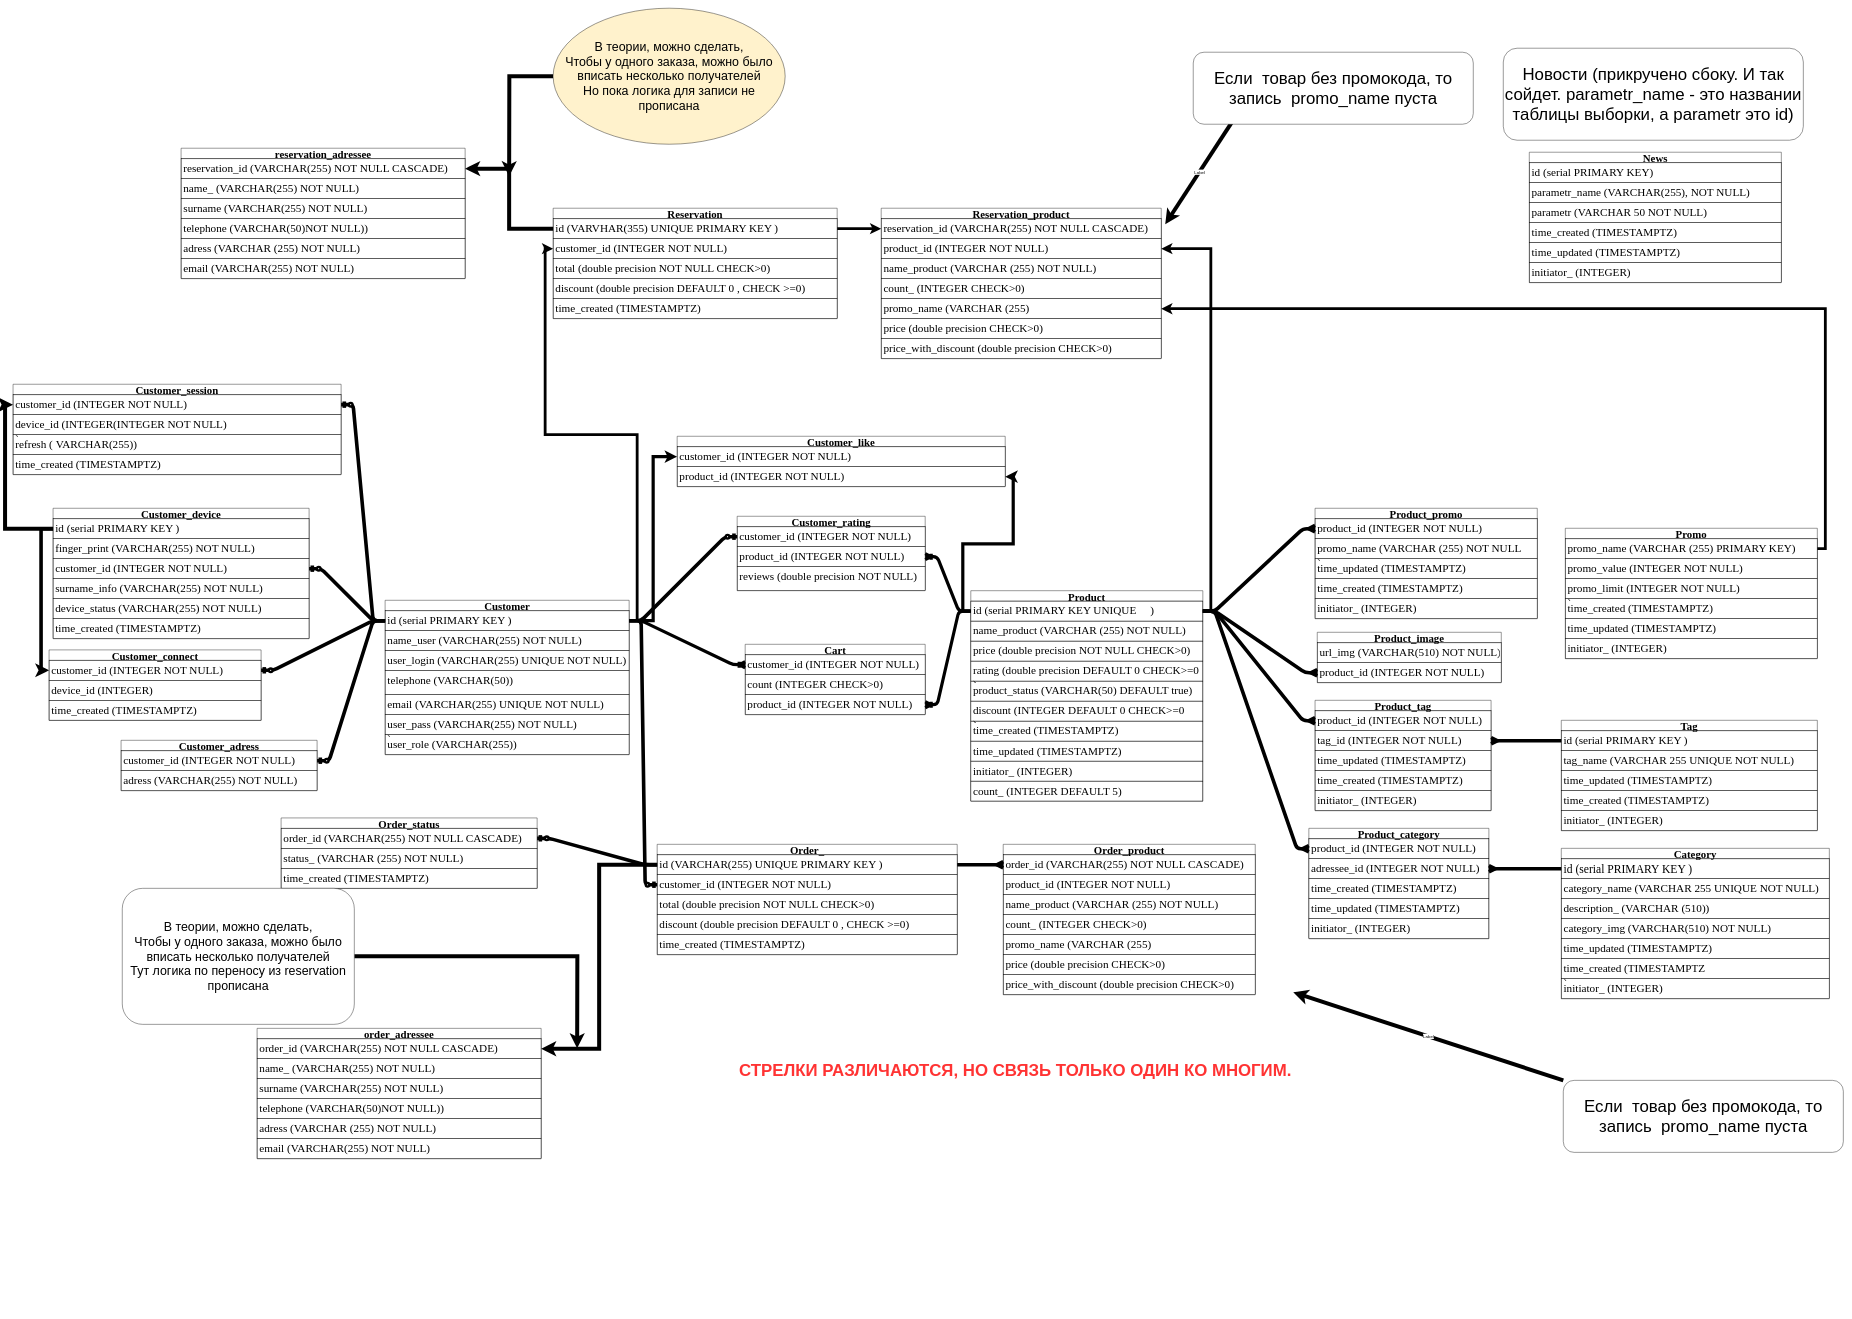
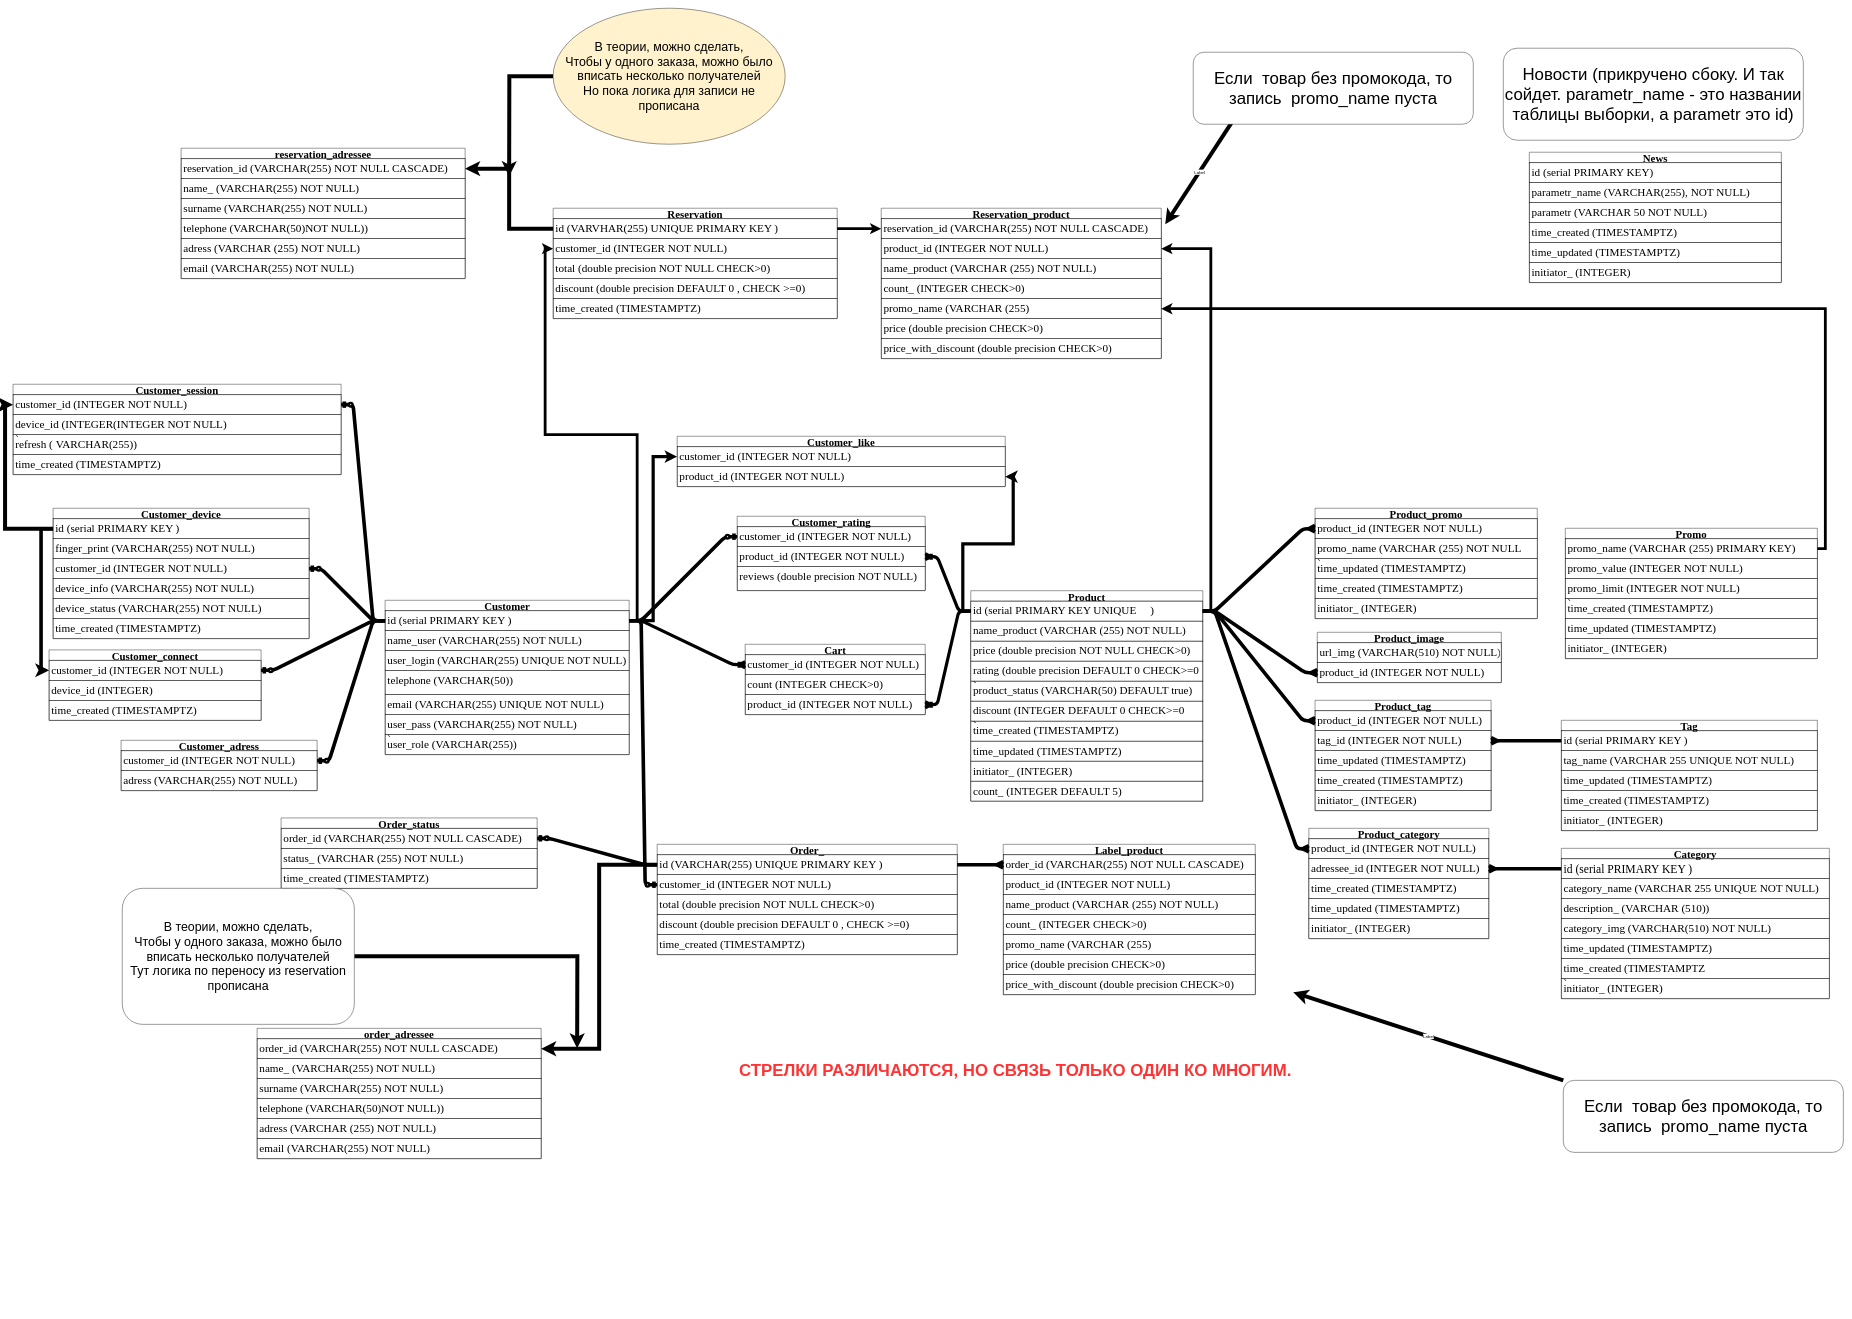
- <mxCell id="135" value="id (VARVHAR(355) UNIQUE PRIMARY KEY )" style="text;fillColor=none;spacingLeft=4;spacingRight=4;overflow=hidden;rotatable=0;points=[[0,0.5],[1,0.5]];portConstraint=eastwest;fontSize=28;fontFamily=Tahoma;strokeColor=#000000;" parent="134" vertex="1"><mxGeometry y="26" width="710" height="50" as="geometry" /></mxCell>
+ <mxCell id="135" value="id (VARVHAR(255) UNIQUE PRIMARY KEY )" style="text;fillColor=none;spacingLeft=4;spacingRight=4;overflow=hidden;rotatable=0;points=[[0,0.5],[1,0.5]];portConstraint=eastwest;fontSize=28;fontFamily=Tahoma;strokeColor=#000000;" parent="134" vertex="1"><mxGeometry y="26" width="710" height="50" as="geometry" /></mxCell>
- <mxCell id="77" value="surname_info (VARCHAR(255) NOT NULL)" style="text;fillColor=none;spacingLeft=4;spacingRight=4;overflow=hidden;rotatable=0;points=[[0,0.5],[1,0.5]];portConstraint=eastwest;fontSize=28;fontFamily=Tahoma;strokeColor=#000000;" parent="73" vertex="1"><mxGeometry y="176" width="640" height="50" as="geometry" /></mxCell>
+ <mxCell id="77" value="device_info (VARCHAR(255) NOT NULL)" style="text;fillColor=none;spacingLeft=4;spacingRight=4;overflow=hidden;rotatable=0;points=[[0,0.5],[1,0.5]];portConstraint=eastwest;fontSize=28;fontFamily=Tahoma;strokeColor=#000000;" parent="73" vertex="1"><mxGeometry y="176" width="640" height="50" as="geometry" /></mxCell>
- <mxCell id="24" value="Order_product" style="swimlane;fontStyle=1;childLayout=stackLayout;horizontal=1;startSize=26;horizontalStack=0;resizeParent=1;resizeParentMax=0;resizeLast=0;collapsible=1;marginBottom=0;align=center;fontSize=27;fontFamily=Tahoma;spacingTop=0;" parent="1" vertex="1"><mxGeometry x="2495" y="2110" width="630" height="376" as="geometry"><mxRectangle x="320" y="160" width="50" height="26" as="alternateBounds" /></mxGeometry></mxCell>
+ <mxCell id="24" value="Label_product" style="swimlane;fontStyle=1;childLayout=stackLayout;horizontal=1;startSize=26;horizontalStack=0;resizeParent=1;resizeParentMax=0;resizeLast=0;collapsible=1;marginBottom=0;align=center;fontSize=27;fontFamily=Tahoma;spacingTop=0;" parent="1" vertex="1"><mxGeometry x="2495" y="2110" width="630" height="376" as="geometry"><mxRectangle x="320" y="160" width="50" height="26" as="alternateBounds" /></mxGeometry></mxCell>
